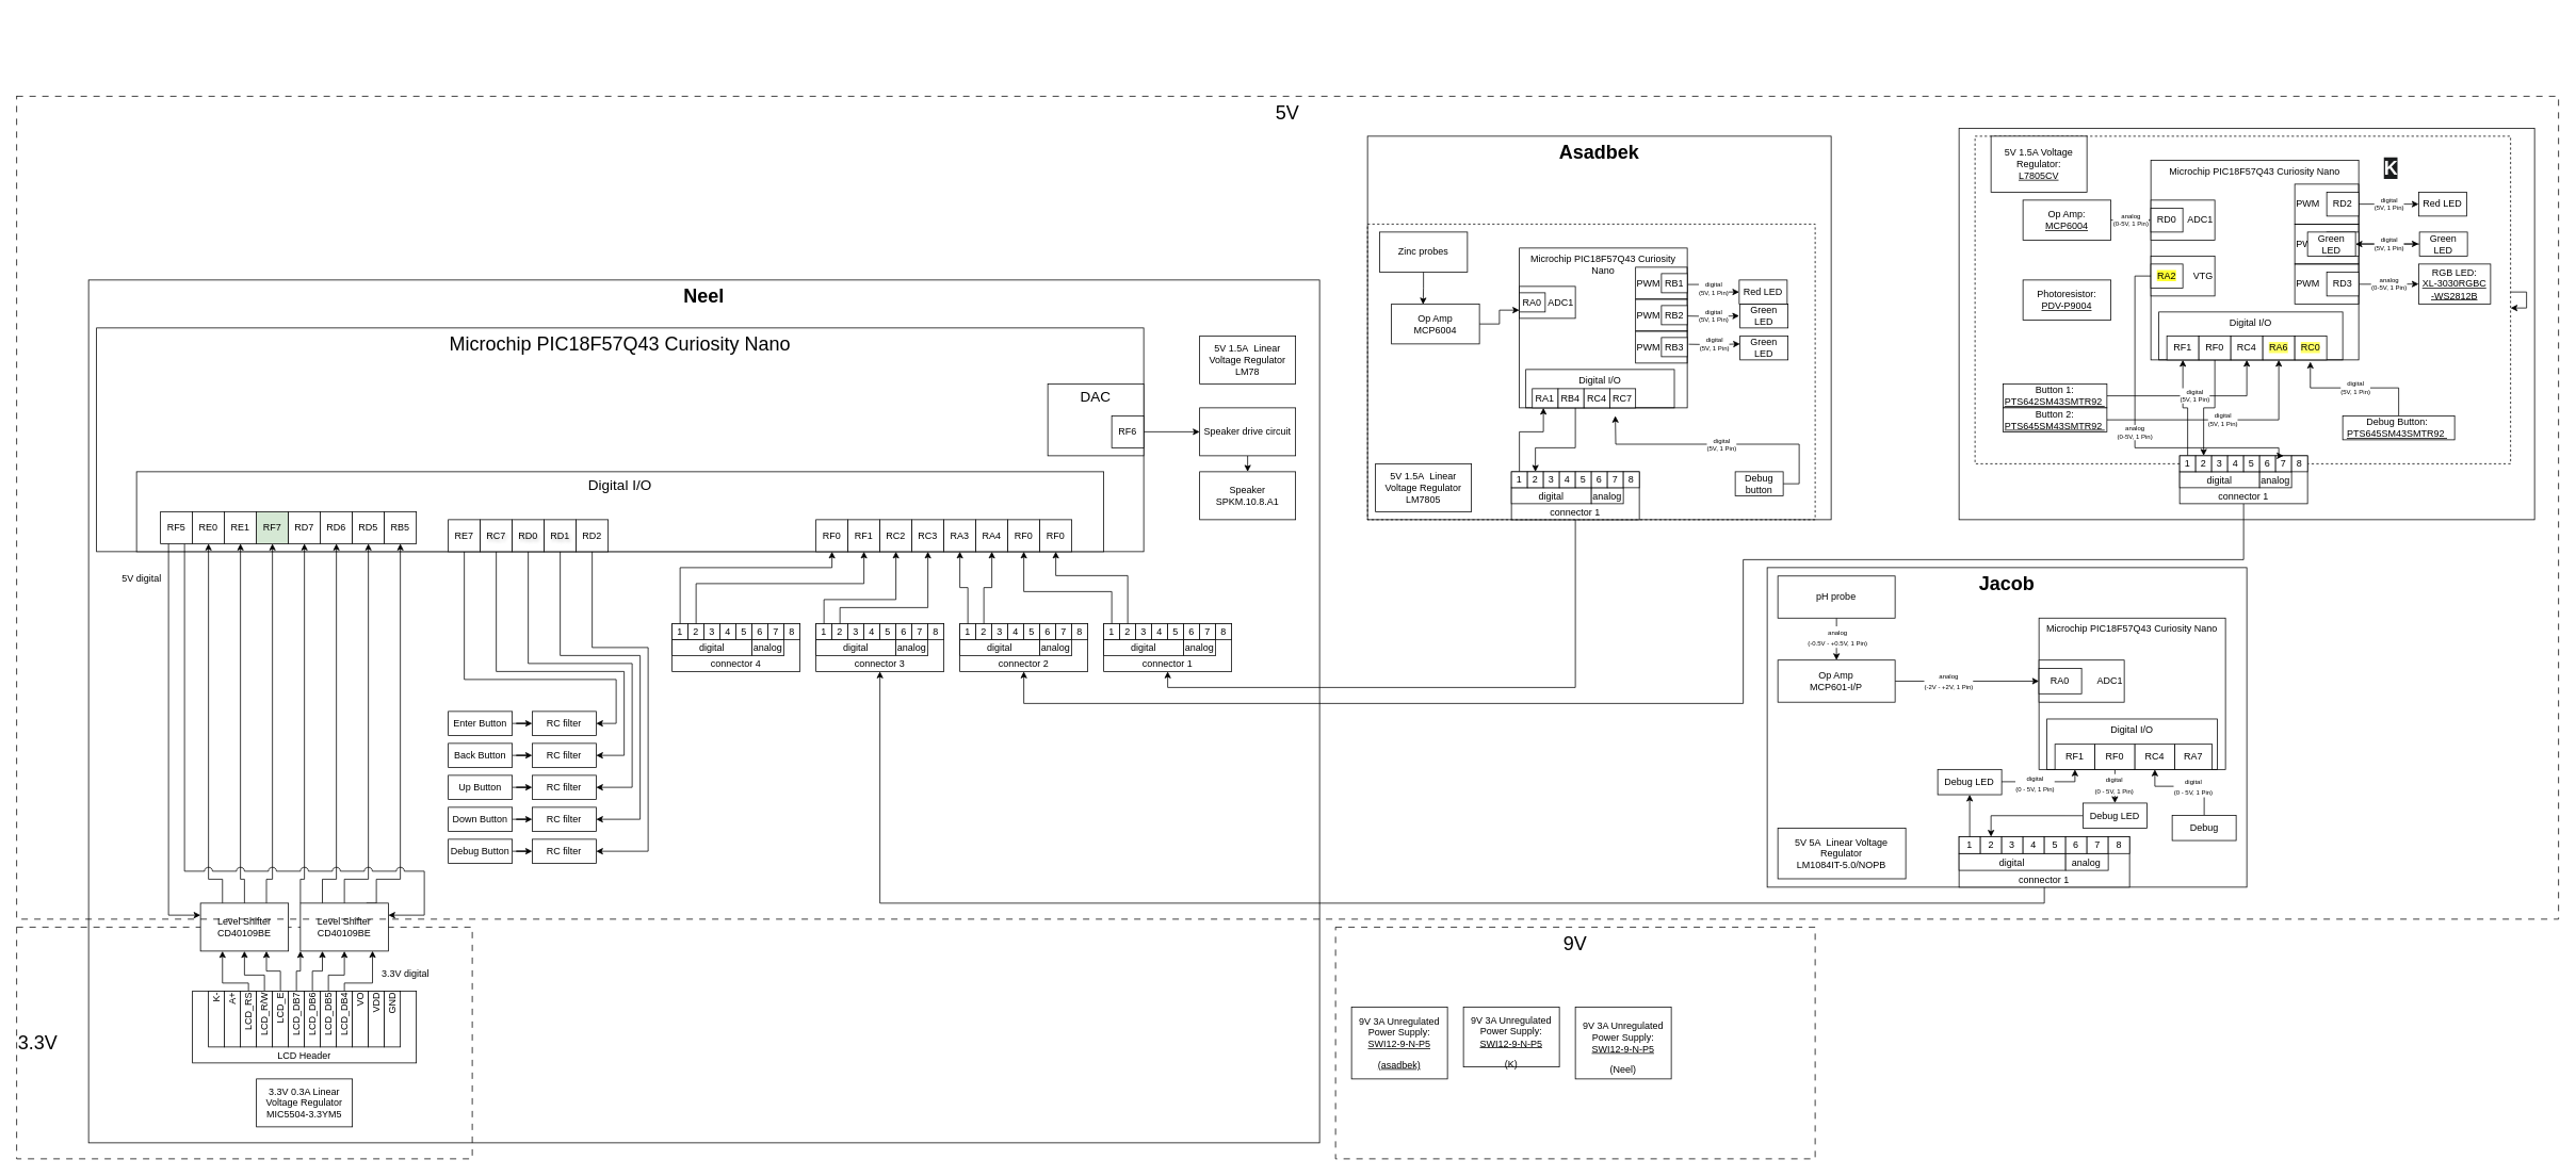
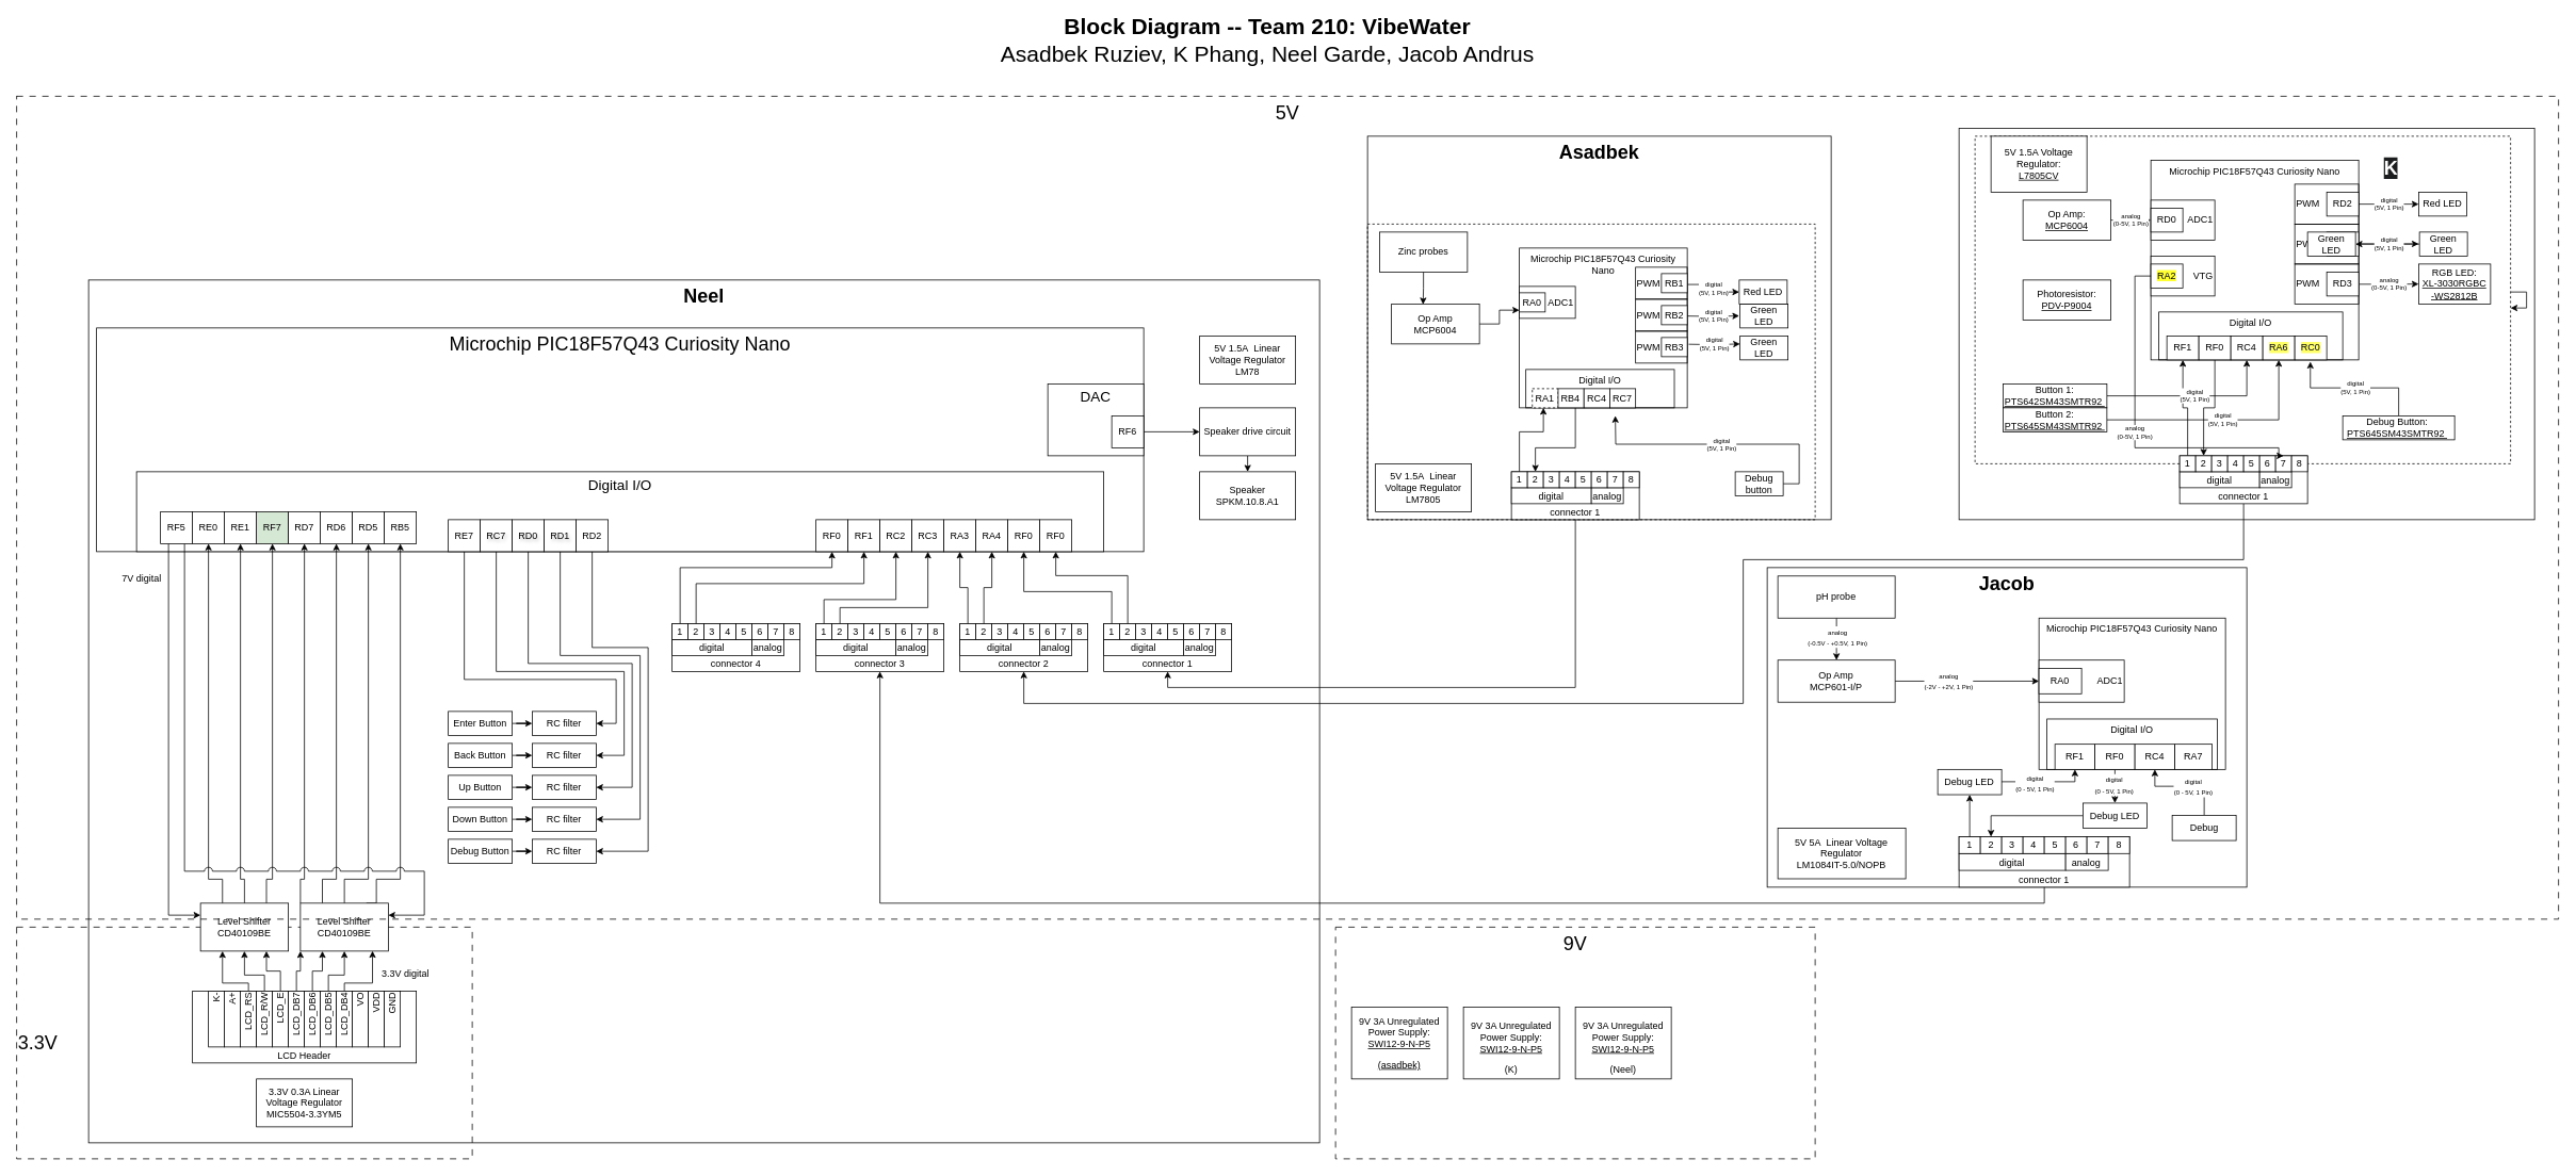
+ <mxCell id="45" value="&lt;div&gt;&lt;b&gt;Block Diagram -- Team 210: VibeWater&lt;/b&gt;&lt;/div&gt;&lt;div&gt;Asadbek Ruziev, K Phang, Neel Garde, Jacob Andrus&lt;/div&gt;" style="text;html=1;strokeColor=none;fillColor=none;align=center;verticalAlign=middle;whiteSpace=wrap;rounded=0;fontSize=28;" vertex="1" parent="1"><mxGeometry x="1220" y="20" width="730" height="60" as="geometry" /></mxCell>
- <mxCell id="36" value="RA1" style="rounded=0;whiteSpace=wrap;html=1;" vertex="1" parent="34"><mxGeometry x="8.077" y="24" width="32.308" height="24" as="geometry" /></mxCell>
+ <mxCell id="36" value="RA1" style="rounded=0;whiteSpace=wrap;html=1;dashed=1;" vertex="1" parent="34"><mxGeometry x="8.077" y="24" width="32.308" height="24" as="geometry" /></mxCell>
- <mxCell id="213" value="5V digital" style="text;whiteSpace=wrap;html=1;" vertex="1" parent="1"><mxGeometry x="150" y="710" width="70" height="40" as="geometry" /></mxCell>
+ <mxCell id="213" value="7V digital" style="text;whiteSpace=wrap;html=1;" vertex="1" parent="1"><mxGeometry x="150" y="710" width="70" height="40" as="geometry" /></mxCell>
- <mxCell id="292" value="&lt;p style=&quot;line-height: 120%&quot;&gt;9V 3A Unregulated Power Supply:&lt;br&gt;&lt;u&gt;SWI12-9-N-P5&lt;/u&gt;&lt;/p&gt;&lt;div&gt;(K)&lt;/div&gt;" style="rounded=0;whiteSpace=wrap;html=1;movable=1;resizable=1;rotatable=1;deletable=1;editable=1;locked=0;connectable=1;" vertex="1" parent="1"><mxGeometry x="1830" y="1260" width="120" height="75" as="geometry" /></mxCell>
+ <mxCell id="292" value="&lt;p style=&quot;line-height: 120%&quot;&gt;9V 3A Unregulated Power Supply:&lt;br&gt;&lt;u&gt;SWI12-9-N-P5&lt;/u&gt;&lt;/p&gt;&lt;div&gt;(K)&lt;/div&gt;" style="rounded=0;whiteSpace=wrap;html=1;movable=1;resizable=1;rotatable=1;deletable=1;editable=1;locked=0;connectable=1;" vertex="1" parent="1"><mxGeometry x="1830" y="1260" width="120" height="90" as="geometry" /></mxCell>
